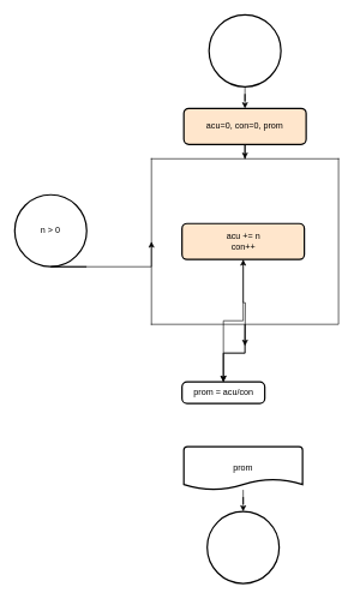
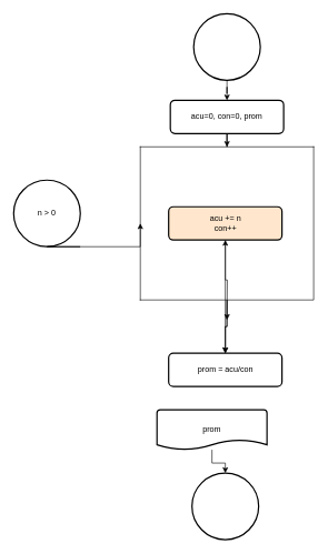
- <mxCell id="6" value="acu=0, con=0, prom" style="rounded=1;whiteSpace=wrap;html=1;absoluteArcSize=1;arcSize=14;strokeWidth=2;fillColor=#ffe6cc;" parent="1" vertex="1"><mxGeometry x="255" y="150" width="170" height="50" as="geometry" /></mxCell>
+ <mxCell id="6" value="acu=0, con=0, prom" style="rounded=1;whiteSpace=wrap;html=1;absoluteArcSize=1;arcSize=14;strokeWidth=2;" parent="1" vertex="1"><mxGeometry x="255" y="150" width="170" height="50" as="geometry" /></mxCell>
- <mxCell id="12" value="prom = acu/con" style="rounded=1;whiteSpace=wrap;html=1;absoluteArcSize=1;arcSize=14;strokeWidth=2;" parent="1" vertex="1"><mxGeometry x="252.5" y="530" width="115" height="30" as="geometry" /></mxCell>
+ <mxCell id="12" value="prom = acu/con" style="rounded=1;whiteSpace=wrap;html=1;absoluteArcSize=1;arcSize=14;strokeWidth=2;" parent="1" vertex="1"><mxGeometry x="252.5" y="530" width="170" height="50" as="geometry" /></mxCell>
- <mxCell id="14" value="prom" style="strokeWidth=2;html=1;shape=mxgraph.flowchart.document2;whiteSpace=wrap;size=0.25;" parent="1" vertex="1"><mxGeometry x="255" y="620" width="165" height="60" as="geometry" /></mxCell>
+ <mxCell id="14" value="prom" style="strokeWidth=2;html=1;shape=mxgraph.flowchart.document2;whiteSpace=wrap;size=0.25;" parent="1" vertex="1"><mxGeometry x="235" y="615" width="165" height="60" as="geometry" /></mxCell>
